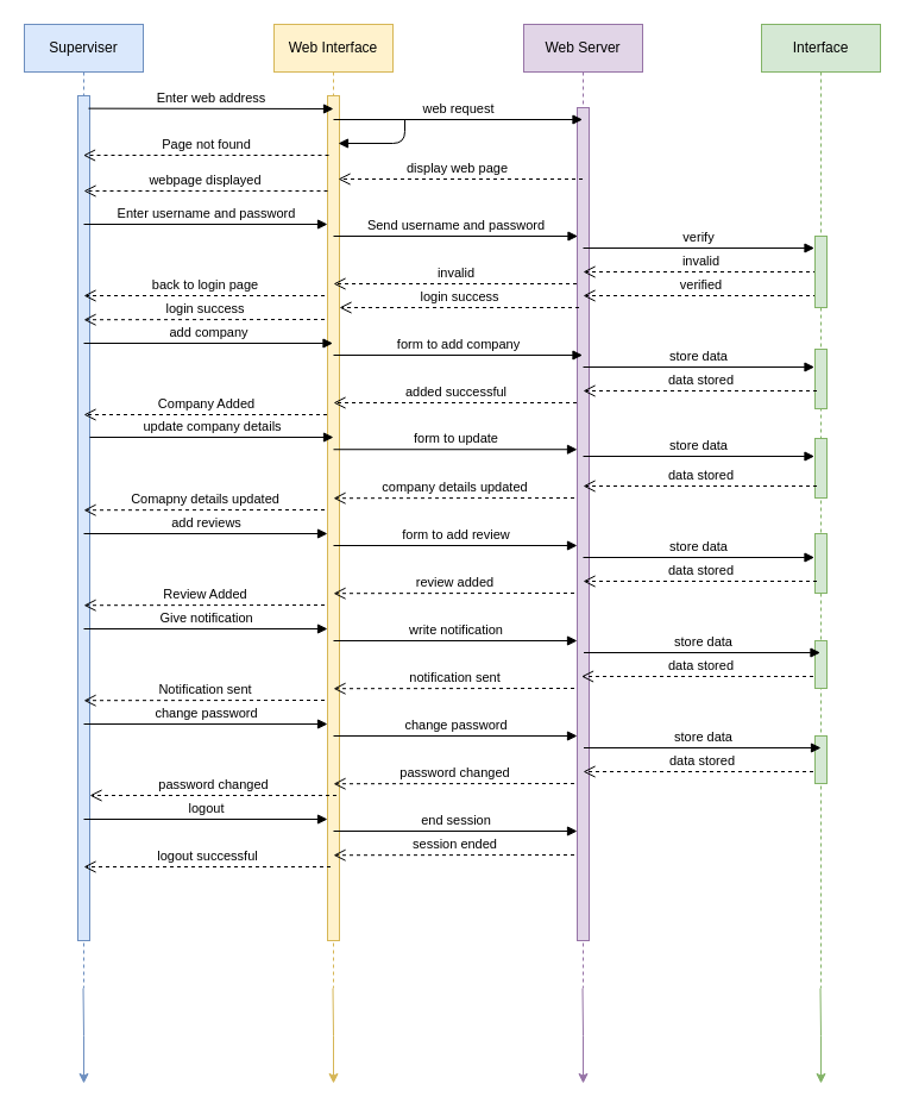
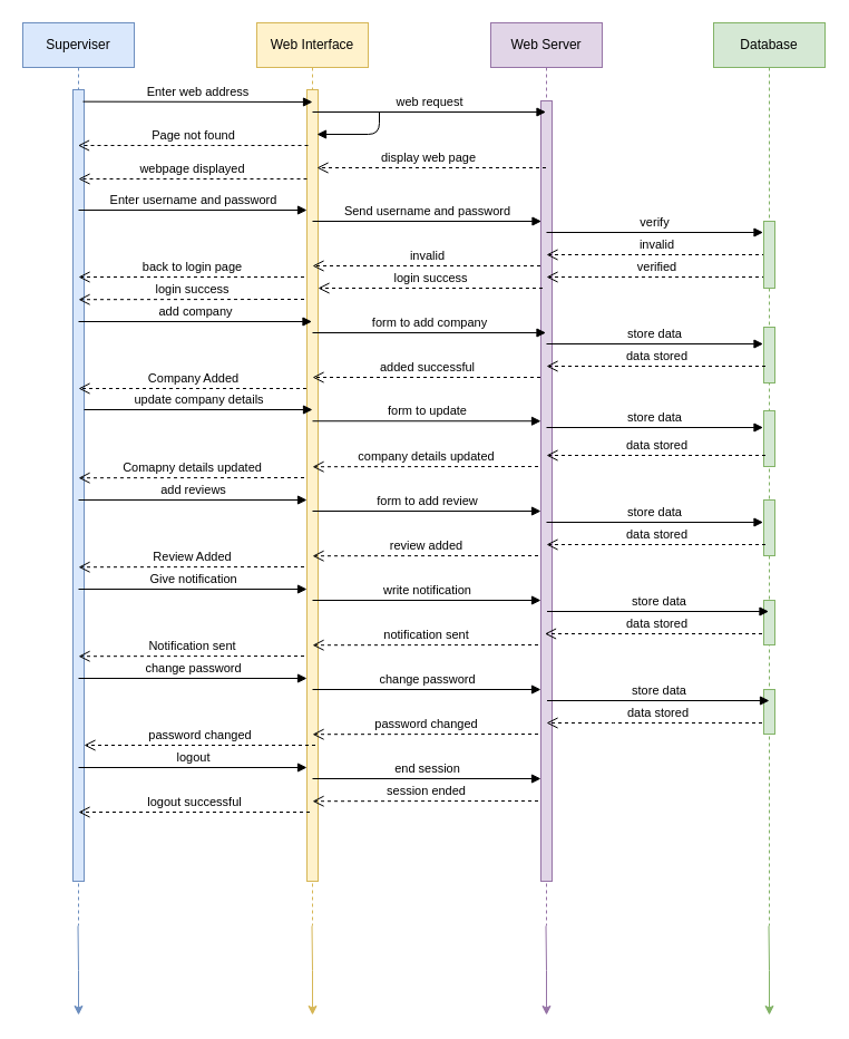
- <mxCell id="6" value="Interface" style="shape=umlLifeline;perimeter=lifelinePerimeter;whiteSpace=wrap;html=1;container=1;collapsible=0;recursiveResize=0;outlineConnect=0;fillColor=#d5e8d4;strokeColor=#82b366;" parent="1" vertex="1"><mxGeometry x="640" y="20" width="100" height="810" as="geometry" /></mxCell>
+ <mxCell id="6" value="Database" style="shape=umlLifeline;perimeter=lifelinePerimeter;whiteSpace=wrap;html=1;container=1;collapsible=0;recursiveResize=0;outlineConnect=0;fillColor=#d5e8d4;strokeColor=#82b366;" parent="1" vertex="1"><mxGeometry x="640" y="20" width="100" height="810" as="geometry" /></mxCell>
